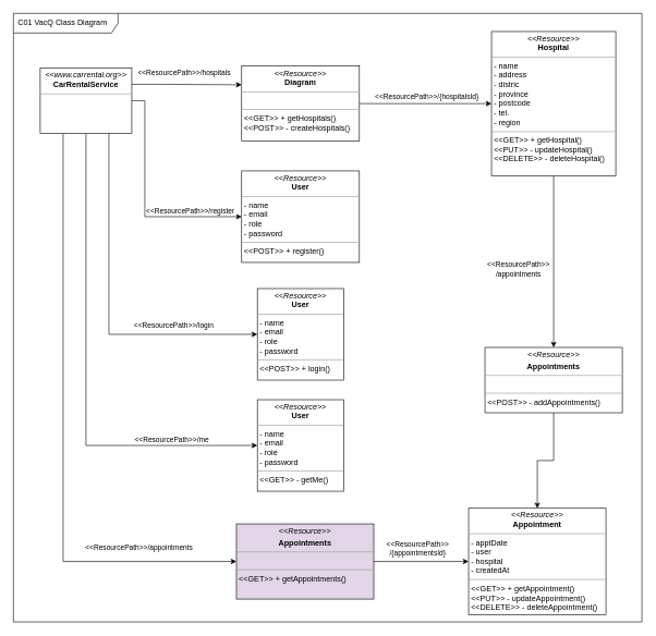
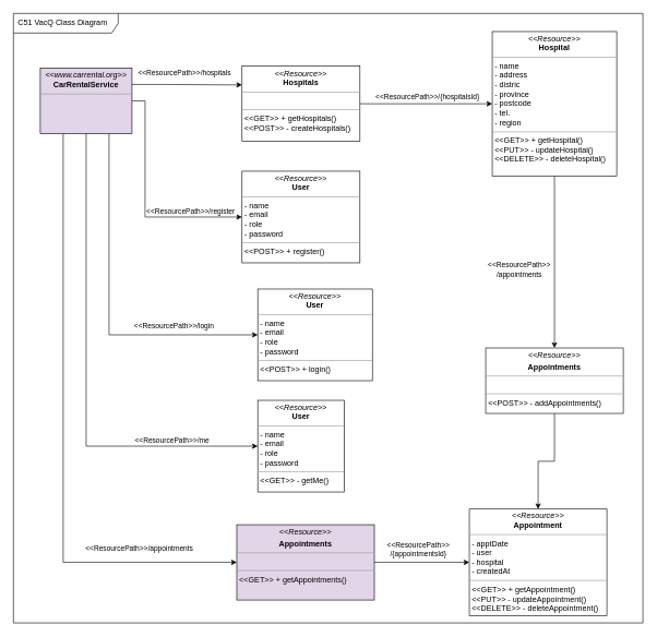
- <mxCell id="2" value="C01 VacQ Class Diagram" style="shape=umlFrame;whiteSpace=wrap;html=1;width=160;height=30;boundedLbl=1;verticalAlign=middle;align=left;spacingLeft=5;" vertex="1" parent="1"><mxGeometry x="20" y="20" width="961" height="931" as="geometry" /></mxCell>
+ <mxCell id="2" value="C51 VacQ Class Diagram" style="shape=umlFrame;whiteSpace=wrap;html=1;width=160;height=30;boundedLbl=1;verticalAlign=middle;align=left;spacingLeft=5;" vertex="1" parent="1"><mxGeometry x="20" y="20" width="961" height="931" as="geometry" /></mxCell>
- <mxCell id="16" value="&lt;p style=&quot;margin: 0px ; margin-top: 4px ; text-align: center&quot;&gt;&lt;i&gt;&amp;lt;&amp;lt;Resource&amp;gt;&amp;gt;&lt;br&gt;&lt;/i&gt;&lt;b&gt;Diagram&lt;/b&gt;&lt;/p&gt;&lt;hr size=&quot;1&quot;&gt;&lt;p style=&quot;margin: 0px ; margin-left: 4px&quot;&gt;&lt;br&gt;&lt;/p&gt;&lt;hr size=&quot;1&quot;&gt;&lt;p style=&quot;margin: 0px ; margin-left: 4px&quot;&gt;&amp;lt;&amp;lt;GET&amp;gt;&amp;gt; + getHospitals()&lt;br&gt;&amp;lt;&amp;lt;POST&amp;gt;&amp;gt; - createHospitals()&lt;/p&gt;" style="verticalAlign=top;align=left;overflow=fill;fontSize=12;fontFamily=Helvetica;html=1;" vertex="1" parent="3"><mxGeometry x="369" y="100.5" width="180" height="115" as="geometry" /></mxCell>
+ <mxCell id="16" value="&lt;p style=&quot;margin: 0px ; margin-top: 4px ; text-align: center&quot;&gt;&lt;i&gt;&amp;lt;&amp;lt;Resource&amp;gt;&amp;gt;&lt;br&gt;&lt;/i&gt;&lt;b&gt;Hospitals&lt;/b&gt;&lt;/p&gt;&lt;hr size=&quot;1&quot;&gt;&lt;p style=&quot;margin: 0px ; margin-left: 4px&quot;&gt;&lt;br&gt;&lt;/p&gt;&lt;hr size=&quot;1&quot;&gt;&lt;p style=&quot;margin: 0px ; margin-left: 4px&quot;&gt;&amp;lt;&amp;lt;GET&amp;gt;&amp;gt; + getHospitals()&lt;br&gt;&amp;lt;&amp;lt;POST&amp;gt;&amp;gt; - createHospitals()&lt;/p&gt;" style="verticalAlign=top;align=left;overflow=fill;fontSize=12;fontFamily=Helvetica;html=1;" vertex="1" parent="3"><mxGeometry x="369" y="100.5" width="180" height="115" as="geometry" /></mxCell>
- <mxCell id="24" value="&lt;p style=&quot;margin: 0px ; margin-top: 4px ; text-align: center&quot;&gt;&lt;i&gt;&amp;lt;&amp;lt;www.carrental.org&amp;gt;&amp;gt;&lt;/i&gt;&lt;br&gt;&lt;b&gt;CarRentalService&lt;/b&gt;&lt;/p&gt;&lt;hr size=&quot;1&quot;&gt;&lt;div style=&quot;height: 2px&quot;&gt;&lt;/div&gt;" style="verticalAlign=top;align=left;overflow=fill;fontSize=12;fontFamily=Helvetica;html=1;" vertex="1" parent="3"><mxGeometry x="61" y="103.5" width="140" height="100" as="geometry" /></mxCell>
+ <mxCell id="24" value="&lt;p style=&quot;margin: 0px ; margin-top: 4px ; text-align: center&quot;&gt;&lt;i&gt;&amp;lt;&amp;lt;www.carrental.org&amp;gt;&amp;gt;&lt;/i&gt;&lt;br&gt;&lt;b&gt;CarRentalService&lt;/b&gt;&lt;/p&gt;&lt;hr size=&quot;1&quot;&gt;&lt;div style=&quot;height: 2px&quot;&gt;&lt;/div&gt;" style="verticalAlign=top;align=left;overflow=fill;fontSize=12;fontFamily=Helvetica;html=1;fillColor=#e1d5e7;" vertex="1" parent="3"><mxGeometry x="61" y="103.5" width="140" height="100" as="geometry" /></mxCell>
- <mxCell id="27" value="&lt;p style=&quot;margin: 0px ; margin-top: 4px ; text-align: center&quot;&gt;&lt;i&gt;&amp;lt;&amp;lt;Resource&amp;gt;&amp;gt;&lt;br&gt;&lt;/i&gt;&lt;b&gt;User&lt;/b&gt;&lt;/p&gt;&lt;hr size=&quot;1&quot;&gt;&lt;p style=&quot;margin: 0px 0px 0px 4px&quot;&gt;- name&lt;br&gt;&lt;/p&gt;&lt;p style=&quot;margin: 0px 0px 0px 4px&quot;&gt;- email&lt;/p&gt;&lt;p style=&quot;margin: 0px 0px 0px 4px&quot;&gt;- role&lt;/p&gt;&lt;p style=&quot;margin: 0px 0px 0px 4px&quot;&gt;- password&lt;/p&gt;&lt;hr size=&quot;1&quot;&gt;&lt;p style=&quot;margin: 0px ; margin-left: 4px&quot;&gt;&amp;lt;&amp;lt;POST&amp;gt;&amp;gt; + login()&lt;/p&gt;" style="verticalAlign=top;align=left;overflow=fill;fontSize=12;fontFamily=Helvetica;html=1;" vertex="1" parent="3"><mxGeometry x="393" y="441" width="132" height="140" as="geometry" /></mxCell>
+ <mxCell id="27" value="&lt;p style=&quot;margin: 0px ; margin-top: 4px ; text-align: center&quot;&gt;&lt;i&gt;&amp;lt;&amp;lt;Resource&amp;gt;&amp;gt;&lt;br&gt;&lt;/i&gt;&lt;b&gt;User&lt;/b&gt;&lt;/p&gt;&lt;hr size=&quot;1&quot;&gt;&lt;p style=&quot;margin: 0px 0px 0px 4px&quot;&gt;- name&lt;br&gt;&lt;/p&gt;&lt;p style=&quot;margin: 0px 0px 0px 4px&quot;&gt;- email&lt;/p&gt;&lt;p style=&quot;margin: 0px 0px 0px 4px&quot;&gt;- role&lt;/p&gt;&lt;p style=&quot;margin: 0px 0px 0px 4px&quot;&gt;- password&lt;/p&gt;&lt;hr size=&quot;1&quot;&gt;&lt;p style=&quot;margin: 0px ; margin-left: 4px&quot;&gt;&amp;lt;&amp;lt;POST&amp;gt;&amp;gt; + login()&lt;/p&gt;" style="verticalAlign=top;align=left;overflow=fill;fontSize=12;fontFamily=Helvetica;html=1;" vertex="1" parent="3"><mxGeometry x="393" y="441" width="175" height="140" as="geometry" /></mxCell>
